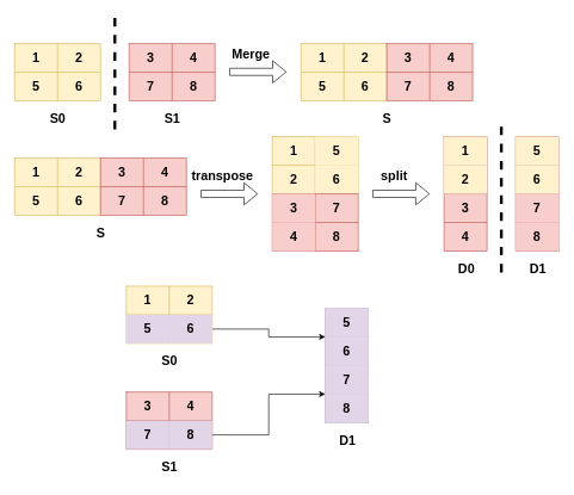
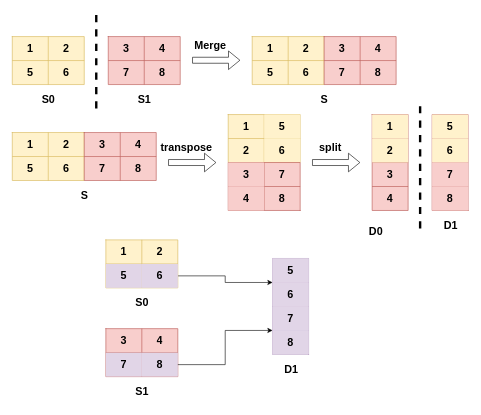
- <mxCell id="88" value="D0" style="text;html=1;align=center;verticalAlign=middle;resizable=0;points=[];autosize=1;strokeColor=none;fillColor=none;fontStyle=1;fontSize=18;" vertex="1" parent="1"><mxGeometry x="630" y="358" width="41" height="34" as="geometry" /></mxCell>
+ <mxCell id="88" value="D0" style="text;html=1;align=center;verticalAlign=middle;resizable=0;points=[];autosize=1;strokeColor=none;fillColor=none;fontStyle=1;fontSize=18;" vertex="1" parent="1"><mxGeometry x="605" y="368" width="41" height="34" as="geometry" /></mxCell>
